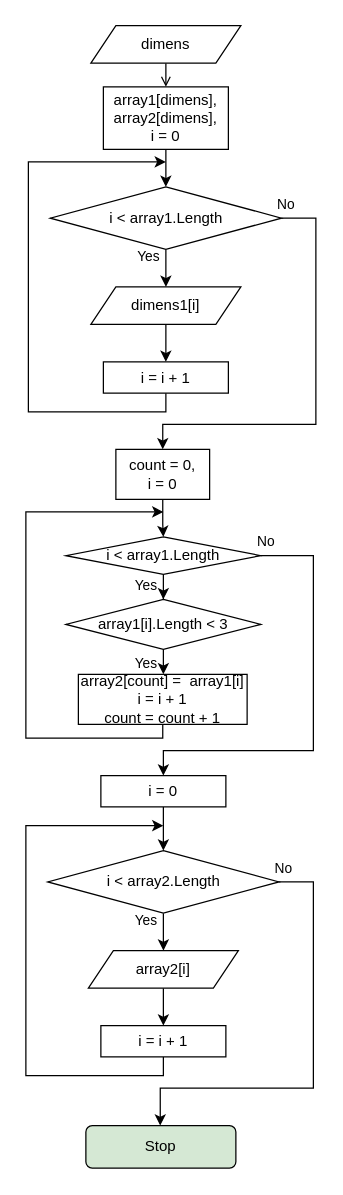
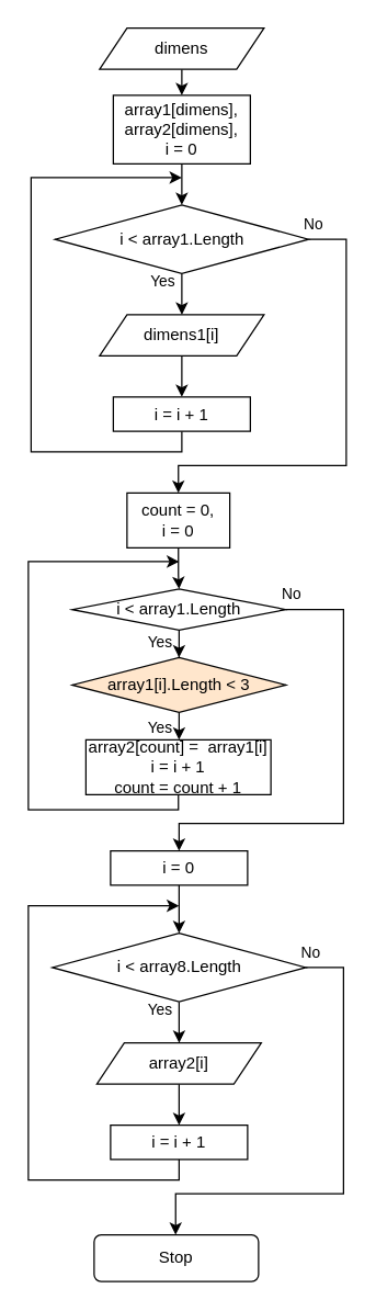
- <mxCell id="13" style="edgeStyle=orthogonalEdgeStyle;rounded=0;orthogonalLoop=1;jettySize=auto;html=1;exitX=0.5;exitY=1;exitDx=0;exitDy=0;entryX=0.5;entryY=0;entryDx=0;entryDy=0;endArrow=open;" edge="1" parent="1" source="14" target="4"><mxGeometry relative="1" as="geometry" /></mxCell>
+ <mxCell id="13" style="edgeStyle=orthogonalEdgeStyle;rounded=0;orthogonalLoop=1;jettySize=auto;html=1;exitX=0.5;exitY=1;exitDx=0;exitDy=0;entryX=0.5;entryY=0;entryDx=0;entryDy=0;" edge="1" parent="1" source="14" target="4"><mxGeometry relative="1" as="geometry" /></mxCell>
- <mxCell id="25" value="array1[i].Length &amp;lt; 3" style="rhombus;whiteSpace=wrap;html=1;" vertex="1" parent="1"><mxGeometry x="52" y="479" width="156" height="40" as="geometry" /></mxCell>
+ <mxCell id="25" value="array1[i].Length &amp;lt; 3" style="rhombus;whiteSpace=wrap;html=1;fillColor=#ffe6cc;" vertex="1" parent="1"><mxGeometry x="52" y="479" width="156" height="40" as="geometry" /></mxCell>
- <mxCell id="33" value="i &amp;lt; array2.Length" style="rhombus;whiteSpace=wrap;html=1;" vertex="1" parent="1"><mxGeometry x="37.5" y="680" width="185" height="50" as="geometry" /></mxCell>
+ <mxCell id="33" value="i &amp;lt; array8.Length" style="rhombus;whiteSpace=wrap;html=1;" vertex="1" parent="1"><mxGeometry x="37.5" y="680" width="185" height="50" as="geometry" /></mxCell>
- <mxCell id="2" value="Stop" style="rounded=1;whiteSpace=wrap;html=1;fontSize=12;glass=0;strokeWidth=1;shadow=0;fillColor=#d5e8d4;" parent="1" vertex="1"><mxGeometry x="68" y="900" width="120" height="34" as="geometry" /></mxCell>
+ <mxCell id="2" value="Stop" style="rounded=1;whiteSpace=wrap;html=1;fontSize=12;glass=0;strokeWidth=1;shadow=0;" parent="1" vertex="1"><mxGeometry x="68" y="900" width="120" height="34" as="geometry" /></mxCell>
